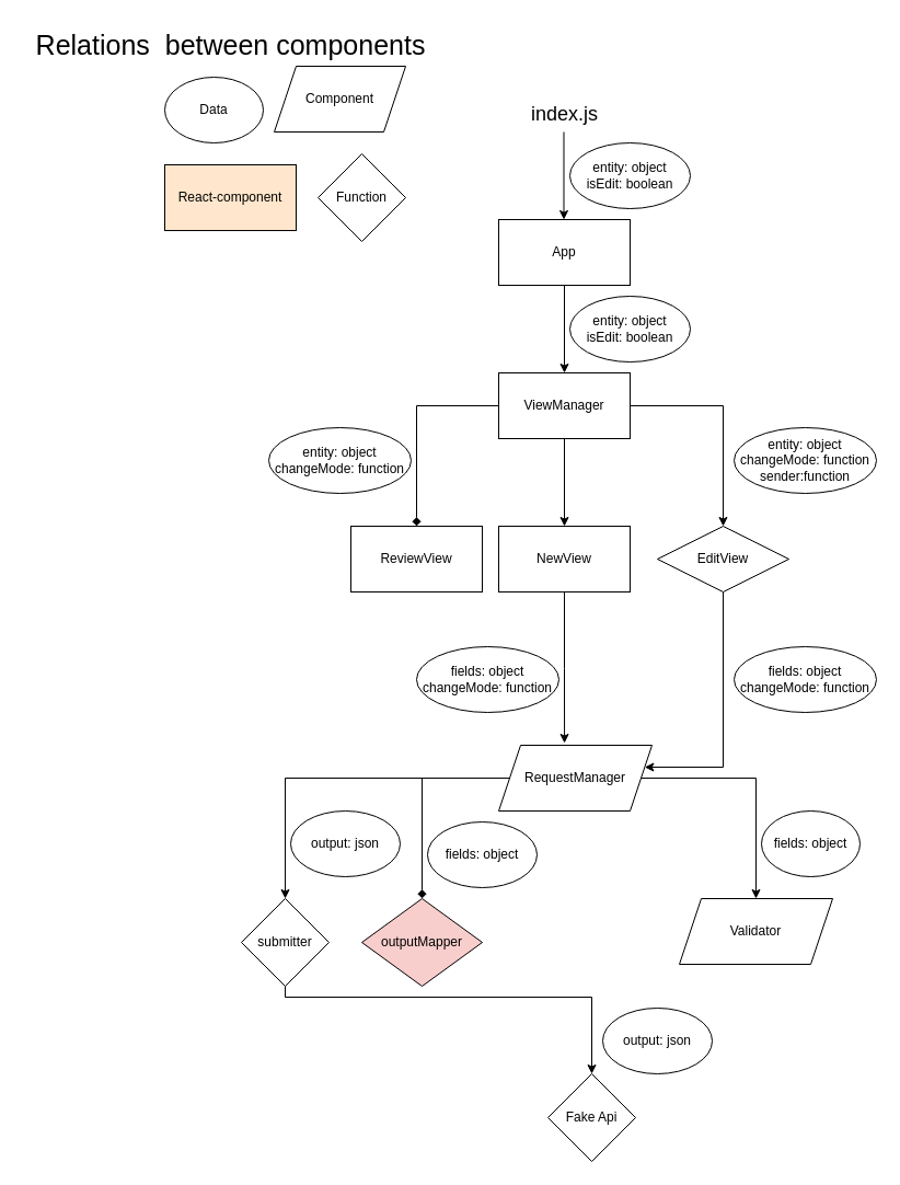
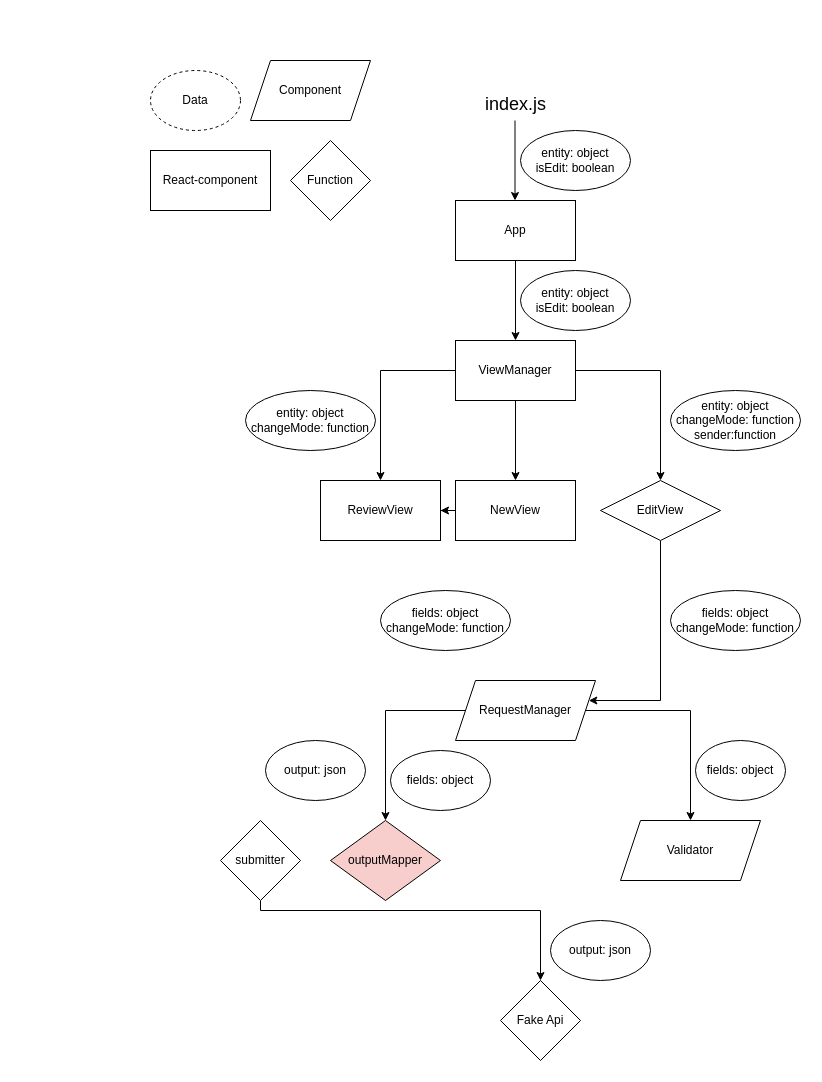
- <mxCell id="6" value="&lt;font style=&quot;font-size: 25px;&quot;&gt;Relations&amp;nbsp; between components&lt;/font&gt;" style="text;html=1;align=center;verticalAlign=middle;resizable=0;points=[];autosize=1;strokeColor=none;fillColor=none;" vertex="1" parent="1"><mxGeometry x="20" width="380" height="40" as="geometry" y="20" /></mxCell>
- <mxCell id="2" value="Data" style="ellipse;whiteSpace=wrap;html=1;" vertex="1" parent="1"><mxGeometry x="150" y="70" width="90" height="60" as="geometry" /></mxCell>
+ <mxCell id="2" value="Data" style="ellipse;whiteSpace=wrap;html=1;dashed=1;" vertex="1" parent="1"><mxGeometry x="150" y="70" width="90" height="60" as="geometry" /></mxCell>
- <mxCell id="3" value="React-component" style="rounded=0;whiteSpace=wrap;html=1;fillColor=#ffe6cc;" vertex="1" parent="1"><mxGeometry x="150" y="150" width="120" height="60" as="geometry" /></mxCell>
+ <mxCell id="3" value="React-component" style="rounded=0;whiteSpace=wrap;html=1;" vertex="1" parent="1"><mxGeometry x="150" y="150" width="120" height="60" as="geometry" /></mxCell>
- <mxCell id="12" value="" style="edgeStyle=orthogonalEdgeStyle;rounded=0;orthogonalLoop=1;jettySize=auto;html=1;fontSize=18;endArrow=diamond;" edge="1" parent="1" source="13" target="21"><mxGeometry relative="1" as="geometry" /></mxCell>
+ <mxCell id="12" value="" style="edgeStyle=orthogonalEdgeStyle;rounded=0;orthogonalLoop=1;jettySize=auto;html=1;fontSize=18;" edge="1" parent="1" source="13" target="21"><mxGeometry relative="1" as="geometry" /></mxCell>
- <mxCell id="17" style="edgeStyle=orthogonalEdgeStyle;rounded=0;orthogonalLoop=1;jettySize=auto;html=1;entryX=0.429;entryY=-0.033;entryDx=0;entryDy=0;entryPerimeter=0;fontSize=18;" edge="1" parent="1" source="18" target="27"><mxGeometry relative="1" as="geometry" /></mxCell>
+ <mxCell id="17" style="edgeStyle=orthogonalEdgeStyle;rounded=0;orthogonalLoop=1;jettySize=auto;html=1;fontSize=18;" edge="1" parent="1" source="18" target="21"><mxGeometry relative="1" as="geometry" /></mxCell>
- <mxCell id="26" style="edgeStyle=orthogonalEdgeStyle;rounded=0;orthogonalLoop=1;jettySize=auto;html=1;fontSize=18;" edge="1" parent="1" source="27" target="34"><mxGeometry relative="1" as="geometry" /></mxCell>
- <mxCell id="25" value="" style="edgeStyle=orthogonalEdgeStyle;rounded=0;orthogonalLoop=1;jettySize=auto;html=1;fontSize=18;endArrow=diamond;" edge="1" parent="1" source="27" target="32"><mxGeometry relative="1" as="geometry" /></mxCell>
+ <mxCell id="25" value="" style="edgeStyle=orthogonalEdgeStyle;rounded=0;orthogonalLoop=1;jettySize=auto;html=1;fontSize=18;" edge="1" parent="1" source="27" target="32"><mxGeometry relative="1" as="geometry" /></mxCell>
